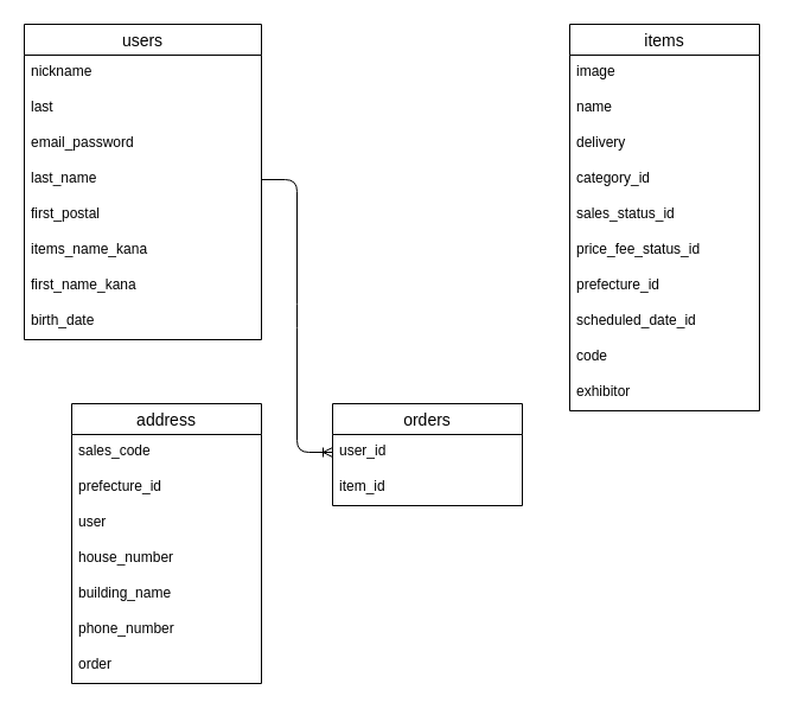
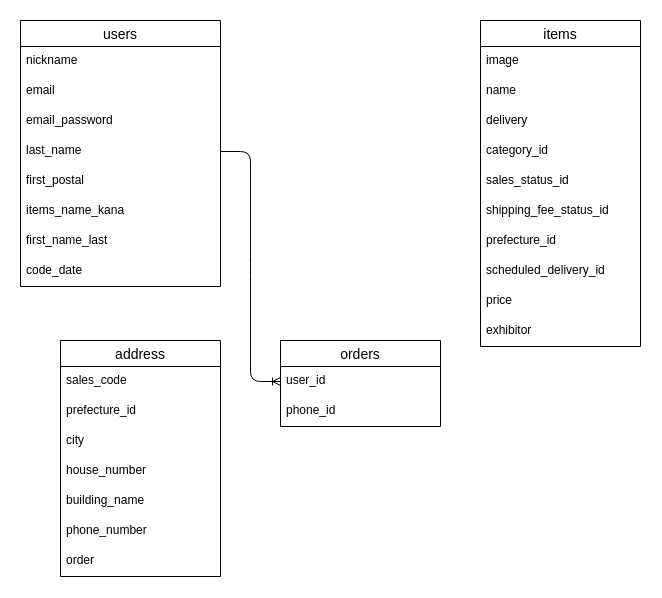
- <mxCell id="13" value="last" style="text;strokeColor=none;fillColor=none;spacingLeft=4;spacingRight=4;overflow=hidden;rotatable=0;points=[[0,0.5],[1,0.5]];portConstraint=eastwest;fontSize=12;" parent="11" vertex="1"><mxGeometry y="56" width="200" height="30" as="geometry" /></mxCell>
+ <mxCell id="13" value="email" style="text;strokeColor=none;fillColor=none;spacingLeft=4;spacingRight=4;overflow=hidden;rotatable=0;points=[[0,0.5],[1,0.5]];portConstraint=eastwest;fontSize=12;" parent="11" vertex="1"><mxGeometry y="56" width="200" height="30" as="geometry" /></mxCell>
- <mxCell id="26" value="price_fee_status_id" style="text;strokeColor=none;fillColor=none;spacingLeft=4;spacingRight=4;overflow=hidden;rotatable=0;points=[[0,0.5],[1,0.5]];portConstraint=eastwest;fontSize=12;" parent="20" vertex="1"><mxGeometry y="176" width="160" height="30" as="geometry" /></mxCell>
+ <mxCell id="26" value="shipping_fee_status_id" style="text;strokeColor=none;fillColor=none;spacingLeft=4;spacingRight=4;overflow=hidden;rotatable=0;points=[[0,0.5],[1,0.5]];portConstraint=eastwest;fontSize=12;" parent="20" vertex="1"><mxGeometry y="176" width="160" height="30" as="geometry" /></mxCell>
- <mxCell id="18" value="first_name_kana" style="text;strokeColor=none;fillColor=none;spacingLeft=4;spacingRight=4;overflow=hidden;rotatable=0;points=[[0,0.5],[1,0.5]];portConstraint=eastwest;fontSize=12;" parent="11" vertex="1"><mxGeometry y="206" width="200" height="30" as="geometry" /></mxCell>
+ <mxCell id="18" value="first_name_last" style="text;strokeColor=none;fillColor=none;spacingLeft=4;spacingRight=4;overflow=hidden;rotatable=0;points=[[0,0.5],[1,0.5]];portConstraint=eastwest;fontSize=12;" parent="11" vertex="1"><mxGeometry y="206" width="200" height="30" as="geometry" /></mxCell>
- <mxCell id="19" value="birth_date" style="text;strokeColor=none;fillColor=none;spacingLeft=4;spacingRight=4;overflow=hidden;rotatable=0;points=[[0,0.5],[1,0.5]];portConstraint=eastwest;fontSize=12;" parent="11" vertex="1"><mxGeometry y="236" width="200" height="30" as="geometry" /></mxCell>
+ <mxCell id="19" value="code_date" style="text;strokeColor=none;fillColor=none;spacingLeft=4;spacingRight=4;overflow=hidden;rotatable=0;points=[[0,0.5],[1,0.5]];portConstraint=eastwest;fontSize=12;" parent="11" vertex="1"><mxGeometry y="236" width="200" height="30" as="geometry" /></mxCell>
- <mxCell id="28" value="scheduled_date_id" style="text;strokeColor=none;fillColor=none;spacingLeft=4;spacingRight=4;overflow=hidden;rotatable=0;points=[[0,0.5],[1,0.5]];portConstraint=eastwest;fontSize=12;" parent="20" vertex="1"><mxGeometry y="236" width="160" height="30" as="geometry" /></mxCell>
+ <mxCell id="28" value="scheduled_delivery_id" style="text;strokeColor=none;fillColor=none;spacingLeft=4;spacingRight=4;overflow=hidden;rotatable=0;points=[[0,0.5],[1,0.5]];portConstraint=eastwest;fontSize=12;" parent="20" vertex="1"><mxGeometry y="236" width="160" height="30" as="geometry" /></mxCell>
- <mxCell id="29" value="code" style="text;strokeColor=none;fillColor=none;spacingLeft=4;spacingRight=4;overflow=hidden;rotatable=0;points=[[0,0.5],[1,0.5]];portConstraint=eastwest;fontSize=12;aspect=fixed;" parent="20" vertex="1"><mxGeometry y="266" width="160" height="30" as="geometry" /></mxCell>
+ <mxCell id="29" value="price" style="text;strokeColor=none;fillColor=none;spacingLeft=4;spacingRight=4;overflow=hidden;rotatable=0;points=[[0,0.5],[1,0.5]];portConstraint=eastwest;fontSize=12;aspect=fixed;" parent="20" vertex="1"><mxGeometry y="266" width="160" height="30" as="geometry" /></mxCell>
- <mxCell id="33" value="item_id" style="text;strokeColor=none;fillColor=none;spacingLeft=4;spacingRight=4;overflow=hidden;rotatable=0;points=[[0,0.5],[1,0.5]];portConstraint=eastwest;fontSize=12;" parent="31" vertex="1"><mxGeometry y="56" width="160" height="30" as="geometry" /></mxCell>
+ <mxCell id="33" value="phone_id" style="text;strokeColor=none;fillColor=none;spacingLeft=4;spacingRight=4;overflow=hidden;rotatable=0;points=[[0,0.5],[1,0.5]];portConstraint=eastwest;fontSize=12;" parent="31" vertex="1"><mxGeometry y="56" width="160" height="30" as="geometry" /></mxCell>
- <mxCell id="6" value="user" style="text;strokeColor=none;fillColor=none;spacingLeft=4;spacingRight=4;overflow=hidden;rotatable=0;points=[[0,0.5],[1,0.5]];portConstraint=eastwest;fontSize=12;" parent="3" vertex="1"><mxGeometry y="86" width="160" height="30" as="geometry" /></mxCell>
+ <mxCell id="6" value="city" style="text;strokeColor=none;fillColor=none;spacingLeft=4;spacingRight=4;overflow=hidden;rotatable=0;points=[[0,0.5],[1,0.5]];portConstraint=eastwest;fontSize=12;" parent="3" vertex="1"><mxGeometry y="86" width="160" height="30" as="geometry" /></mxCell>
